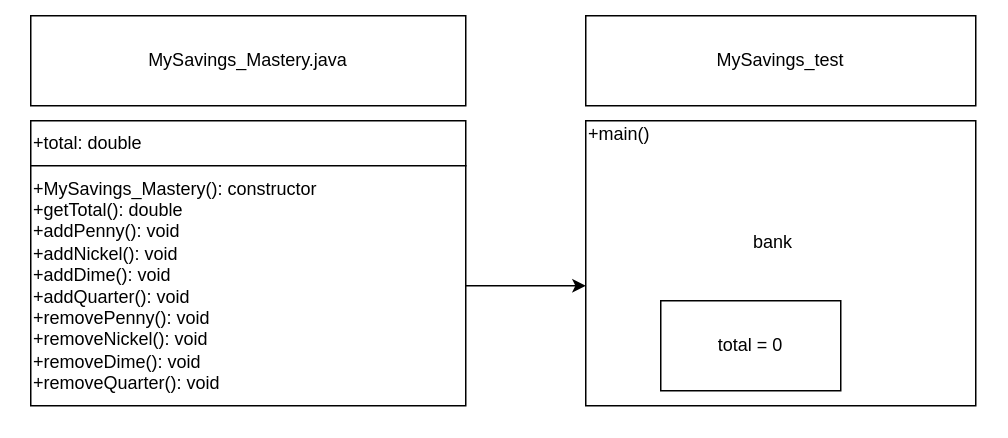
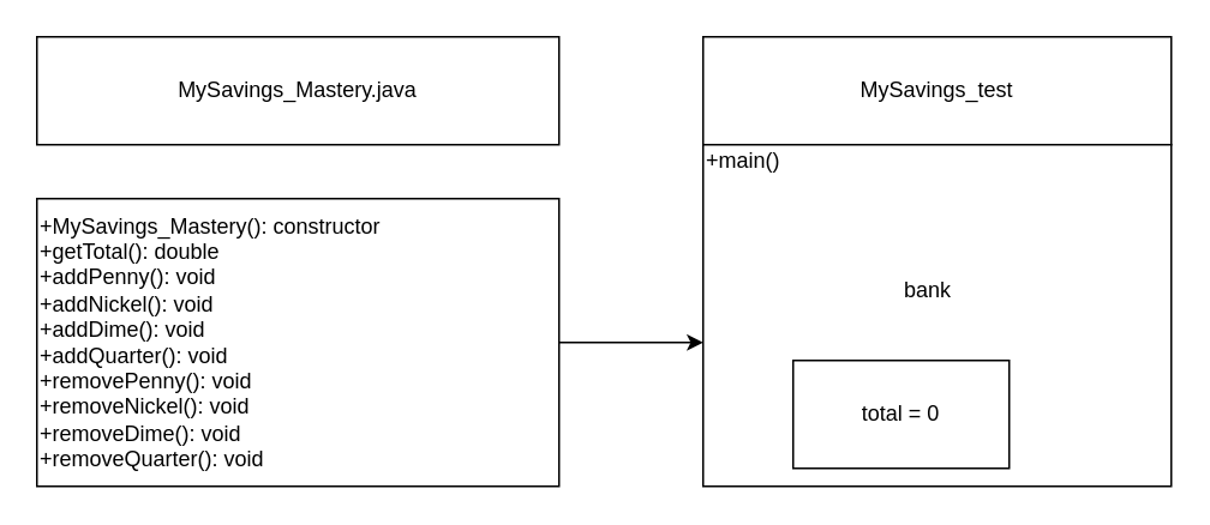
- <mxCell id="2" value="MySavings_Mastery.java" style="rounded=0;whiteSpace=wrap;html=1;" vertex="1" parent="1"><mxGeometry x="20" y="10" width="290" height="60" as="geometry" /></mxCell>
+ <mxCell id="2" value="MySavings_Mastery.java" style="rounded=0;whiteSpace=wrap;html=1;" vertex="1" parent="1"><mxGeometry x="20" y="20" width="290" height="60" as="geometry" /></mxCell>
- <mxCell id="3" value="MySavings_test" style="rounded=0;whiteSpace=wrap;html=1;" vertex="1" parent="1"><mxGeometry x="390" y="10" width="260" height="60" as="geometry" /></mxCell>
+ <mxCell id="3" value="MySavings_test" style="rounded=0;whiteSpace=wrap;html=1;" vertex="1" parent="1"><mxGeometry x="390" y="20" width="260" height="60" as="geometry" /></mxCell>
- <mxCell id="4" value="+total: double" style="rounded=0;whiteSpace=wrap;html=1;align=left;" vertex="1" parent="1"><mxGeometry x="20" y="80" width="290" height="30" as="geometry" /></mxCell>
